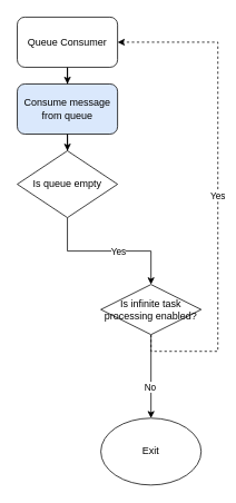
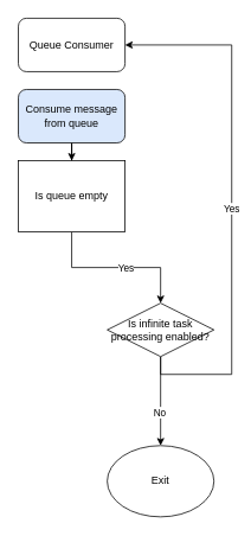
- <mxCell id="9" style="edgeStyle=orthogonalEdgeStyle;rounded=0;orthogonalLoop=1;jettySize=auto;html=1;exitX=0.5;exitY=1;exitDx=0;exitDy=0;entryX=1;entryY=0.5;entryDx=0;entryDy=0;dashed=1;" edge="1" parent="1" source="13" target="3"><mxGeometry relative="1" as="geometry"><Array as="points"><mxPoint x="260" y="420" /><mxPoint x="260" y="50" /></Array></mxGeometry></mxCell>
+ <mxCell id="9" style="edgeStyle=orthogonalEdgeStyle;rounded=0;orthogonalLoop=1;jettySize=auto;html=1;exitX=0.5;exitY=1;exitDx=0;exitDy=0;entryX=1;entryY=0.5;entryDx=0;entryDy=0;" edge="1" parent="1" source="13" target="3"><mxGeometry relative="1" as="geometry"><Array as="points"><mxPoint x="260" y="420" /><mxPoint x="260" y="50" /></Array></mxGeometry></mxCell>
- <mxCell id="2" style="edgeStyle=orthogonalEdgeStyle;rounded=0;orthogonalLoop=1;jettySize=auto;html=1;entryX=0.5;entryY=0;entryDx=0;entryDy=0;" edge="1" parent="1" source="3" target="5"><mxGeometry relative="1" as="geometry" /></mxCell>
- <mxCell id="8" value="Is queue empty" style="rhombus;whiteSpace=wrap;html=1;" vertex="1" parent="1"><mxGeometry x="20" y="180" width="120" height="80" as="geometry" /></mxCell>
+ <mxCell id="8" value="Is queue empty" style="whiteSpace=wrap;html=1;rounded=0;" vertex="1" parent="1"><mxGeometry x="20" y="180" width="120" height="80" as="geometry" /></mxCell>
